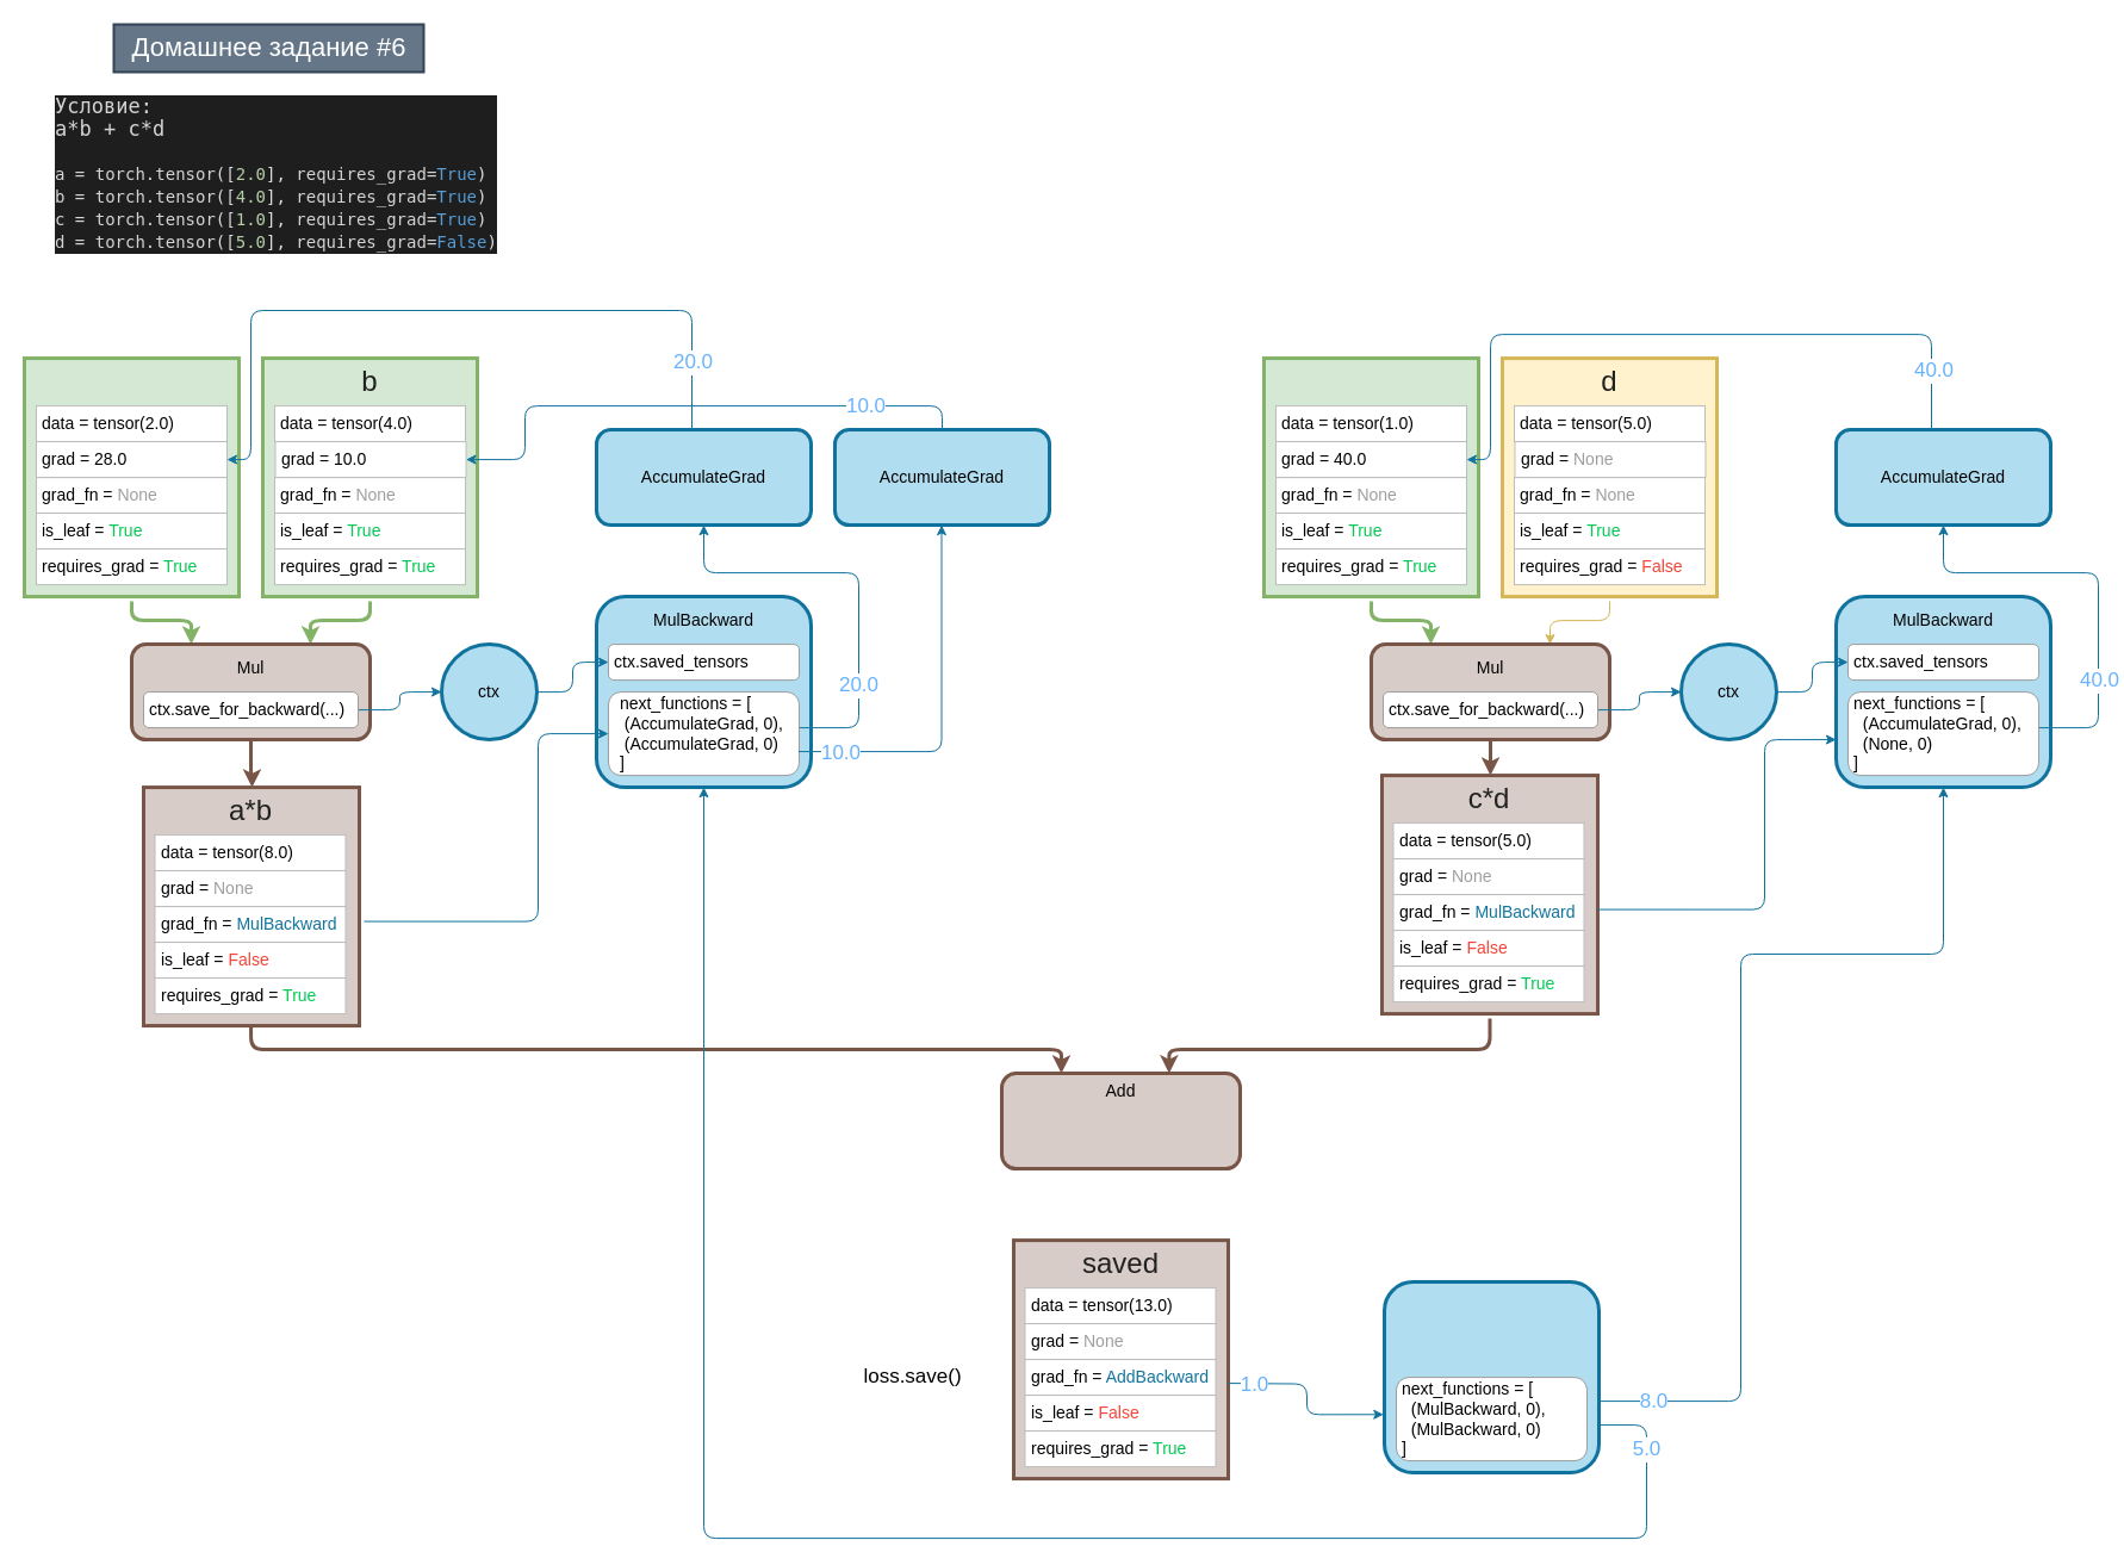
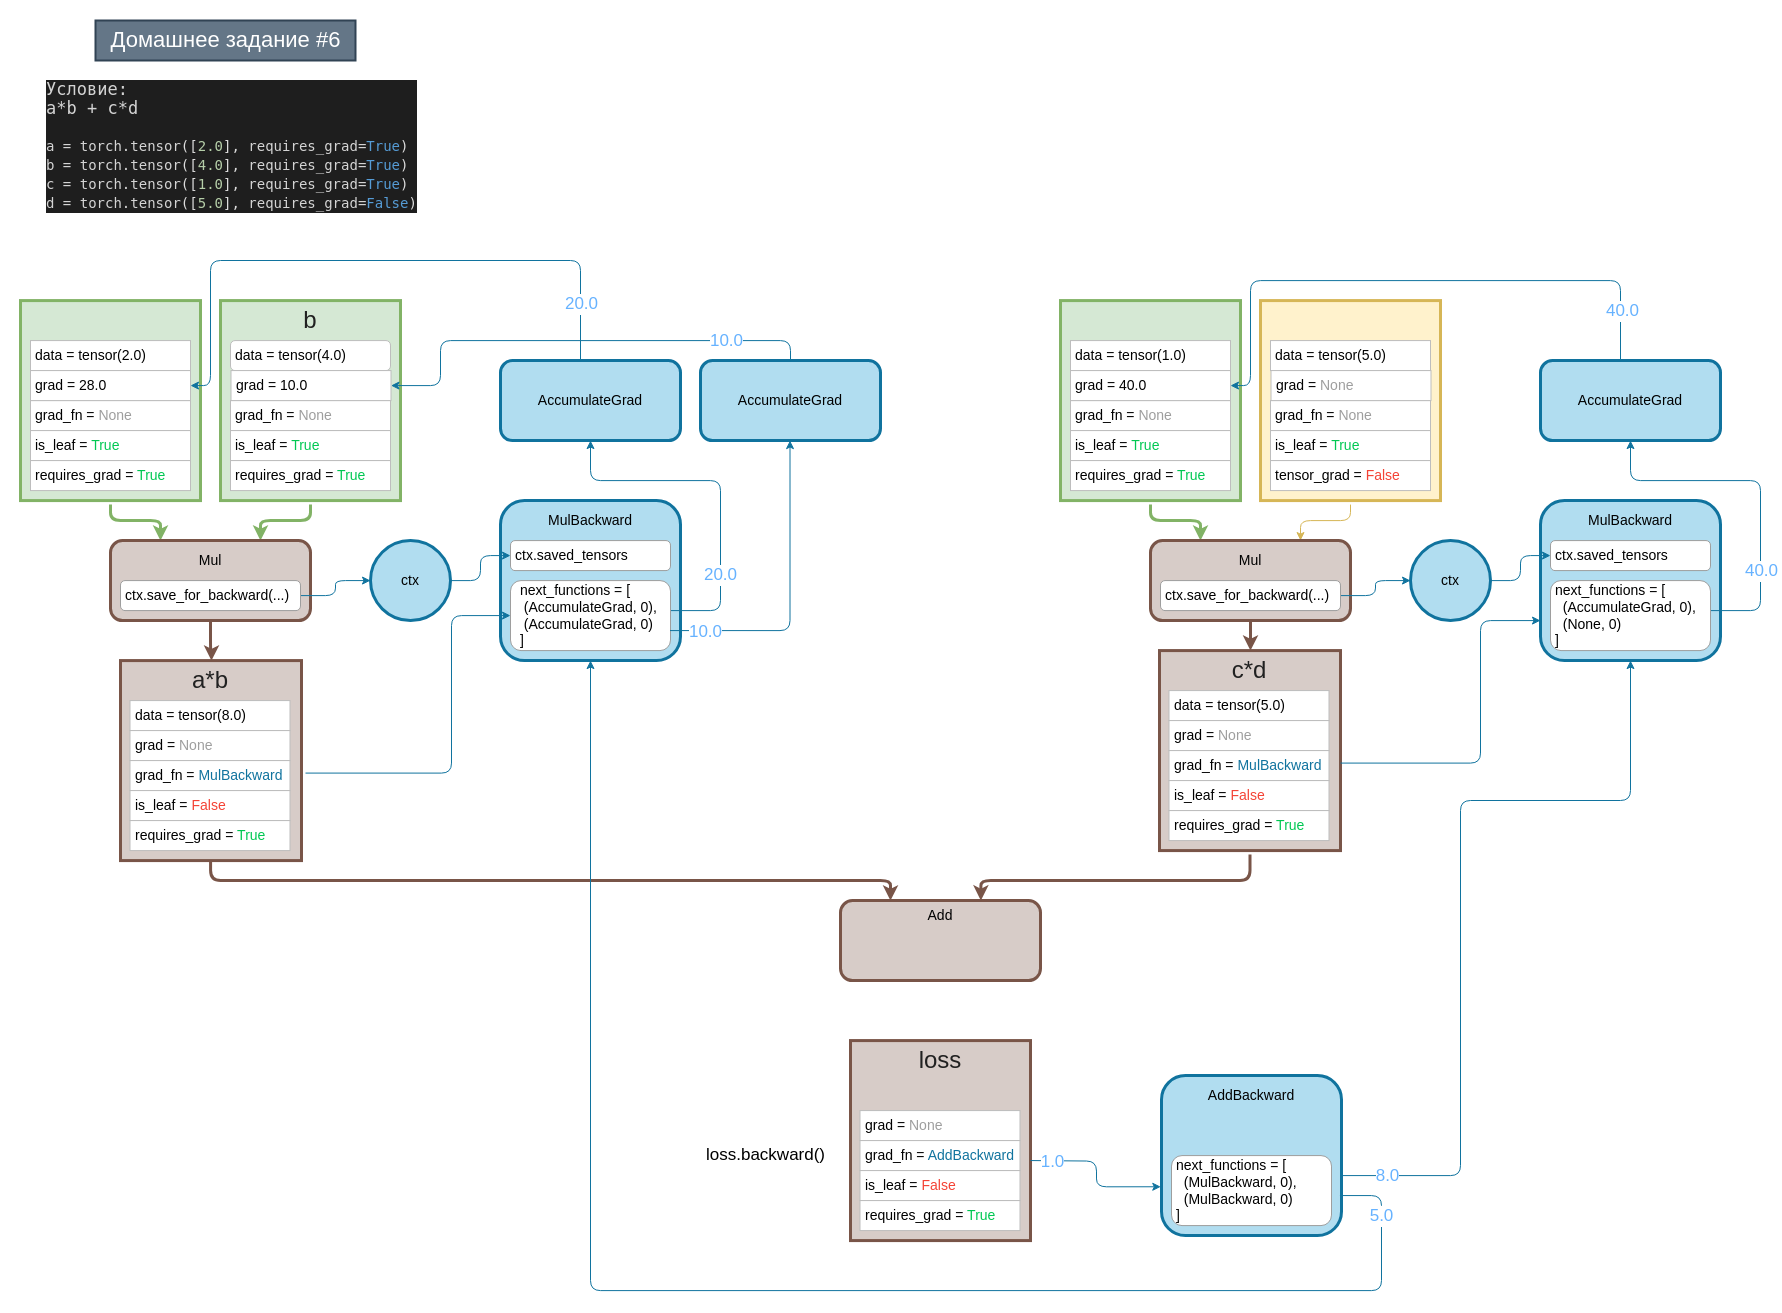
- <mxCell id="15" value="&lt;div style=&quot;text-align: center ; font-size: 24px&quot;&gt;d&lt;/div&gt;" style="rounded=1;whiteSpace=wrap;html=1;align=center;strokeColor=none;fontSize=24;fillColor=none;fontColor=#212121;" parent="1" vertex="1"><mxGeometry x="1290" y="300.08" width="120" height="40" as="geometry" /></mxCell>
- <mxCell id="46" value="&lt;div style=&quot;text-align: justify ; font-size: 14px&quot;&gt;data = tensor(4.0)&lt;/div&gt;" style="rounded=0;whiteSpace=wrap;html=1;align=left;fontSize=14;fillColor=#ffffff;strokeColor=#BDBDBD;fontColor=#000000;perimeterSpacing=0;labelBorderColor=none;spacing=5;spacingLeft=0;" parent="1" vertex="1"><mxGeometry x="230" y="340.08" width="160" height="30" as="geometry" /></mxCell>
+ <mxCell id="46" value="&lt;div style=&quot;text-align: justify ; font-size: 14px&quot;&gt;data = tensor(4.0)&lt;/div&gt;" style="whiteSpace=wrap;html=1;align=left;fontSize=14;fillColor=#ffffff;strokeColor=#BDBDBD;fontColor=#000000;perimeterSpacing=0;labelBorderColor=none;spacing=5;spacingLeft=0;rounded=1;" parent="1" vertex="1"><mxGeometry x="230" y="340.08" width="160" height="30" as="geometry" /></mxCell>
- <mxCell id="31" value="&lt;div style=&quot;text-align: justify ; font-size: 14px&quot;&gt;&lt;span style=&quot;font-size: 14px&quot;&gt;requires_grad = &lt;font color=&quot;#f44336&quot;&gt;False&lt;/font&gt;&lt;/span&gt;&lt;/div&gt;" style="rounded=0;whiteSpace=wrap;html=1;align=left;fontSize=14;verticalAlign=middle;fillColor=#ffffff;strokeColor=#BDBDBD;perimeterSpacing=0;labelBorderColor=none;spacing=5;spacingLeft=0;" parent="1" vertex="1"><mxGeometry x="1270" y="460.08" width="160" height="30" as="geometry" /></mxCell>
+ <mxCell id="31" value="&lt;div style=&quot;text-align: justify ; font-size: 14px&quot;&gt;&lt;span style=&quot;font-size: 14px&quot;&gt;tensor_grad = &lt;font color=&quot;#f44336&quot;&gt;False&lt;/font&gt;&lt;/span&gt;&lt;/div&gt;" style="rounded=0;whiteSpace=wrap;html=1;align=left;fontSize=14;verticalAlign=middle;fillColor=#ffffff;strokeColor=#BDBDBD;perimeterSpacing=0;labelBorderColor=none;spacing=5;spacingLeft=0;" parent="1" vertex="1"><mxGeometry x="1270" y="460.08" width="160" height="30" as="geometry" /></mxCell>
- <mxCell id="76" value="&lt;div style=&quot;text-align: center ; font-size: 24px&quot;&gt;saved&lt;/div&gt;" style="rounded=1;whiteSpace=wrap;html=1;align=center;strokeColor=none;fontSize=24;fillColor=none;fontColor=#212121;" parent="1" vertex="1"><mxGeometry x="879.5" y="1040.08" width="120" height="40" as="geometry" /></mxCell>
+ <mxCell id="76" value="&lt;div style=&quot;text-align: center ; font-size: 24px&quot;&gt;loss&lt;/div&gt;" style="rounded=1;whiteSpace=wrap;html=1;align=center;strokeColor=none;fontSize=24;fillColor=none;fontColor=#212121;" parent="1" vertex="1"><mxGeometry x="879.5" y="1040.08" width="120" height="40" as="geometry" /></mxCell>
- <mxCell id="74" value="&lt;div style=&quot;text-align: justify ; font-size: 14px&quot;&gt;data = tensor(13.0)&lt;/div&gt;" style="rounded=0;whiteSpace=wrap;html=1;align=left;fontSize=14;fillColor=#ffffff;strokeColor=#BDBDBD;fontColor=#000000;perimeterSpacing=0;labelBorderColor=none;spacing=5;spacingLeft=0;" parent="1" vertex="1"><mxGeometry x="859.5" y="1080.08" width="160" height="30" as="geometry" /></mxCell>
+ <mxCell id="81" value="AddBackward&lt;br&gt;" style="text;html=1;strokeColor=none;fillColor=none;align=center;verticalAlign=middle;whiteSpace=wrap;rounded=0;fontSize=14;fontColor=#000000;" parent="1" vertex="1"><mxGeometry x="1171" y="1075.08" width="160" height="40" as="geometry" /></mxCell>
- <mxCell id="110" value="loss.save()" style="text;html=1;align=center;verticalAlign=middle;resizable=0;points=[];autosize=1;strokeColor=none;fillColor=none;fontSize=17;fontColor=#000000;" parent="1" vertex="1"><mxGeometry x="700" y="1140.08" width="130" height="30" as="geometry" /></mxCell>
+ <mxCell id="110" value="loss.backward()" style="text;html=1;align=center;verticalAlign=middle;resizable=0;points=[];autosize=1;strokeColor=none;fillColor=none;fontSize=17;fontColor=#000000;" parent="1" vertex="1"><mxGeometry x="700" y="1140.08" width="130" height="30" as="geometry" /></mxCell>
